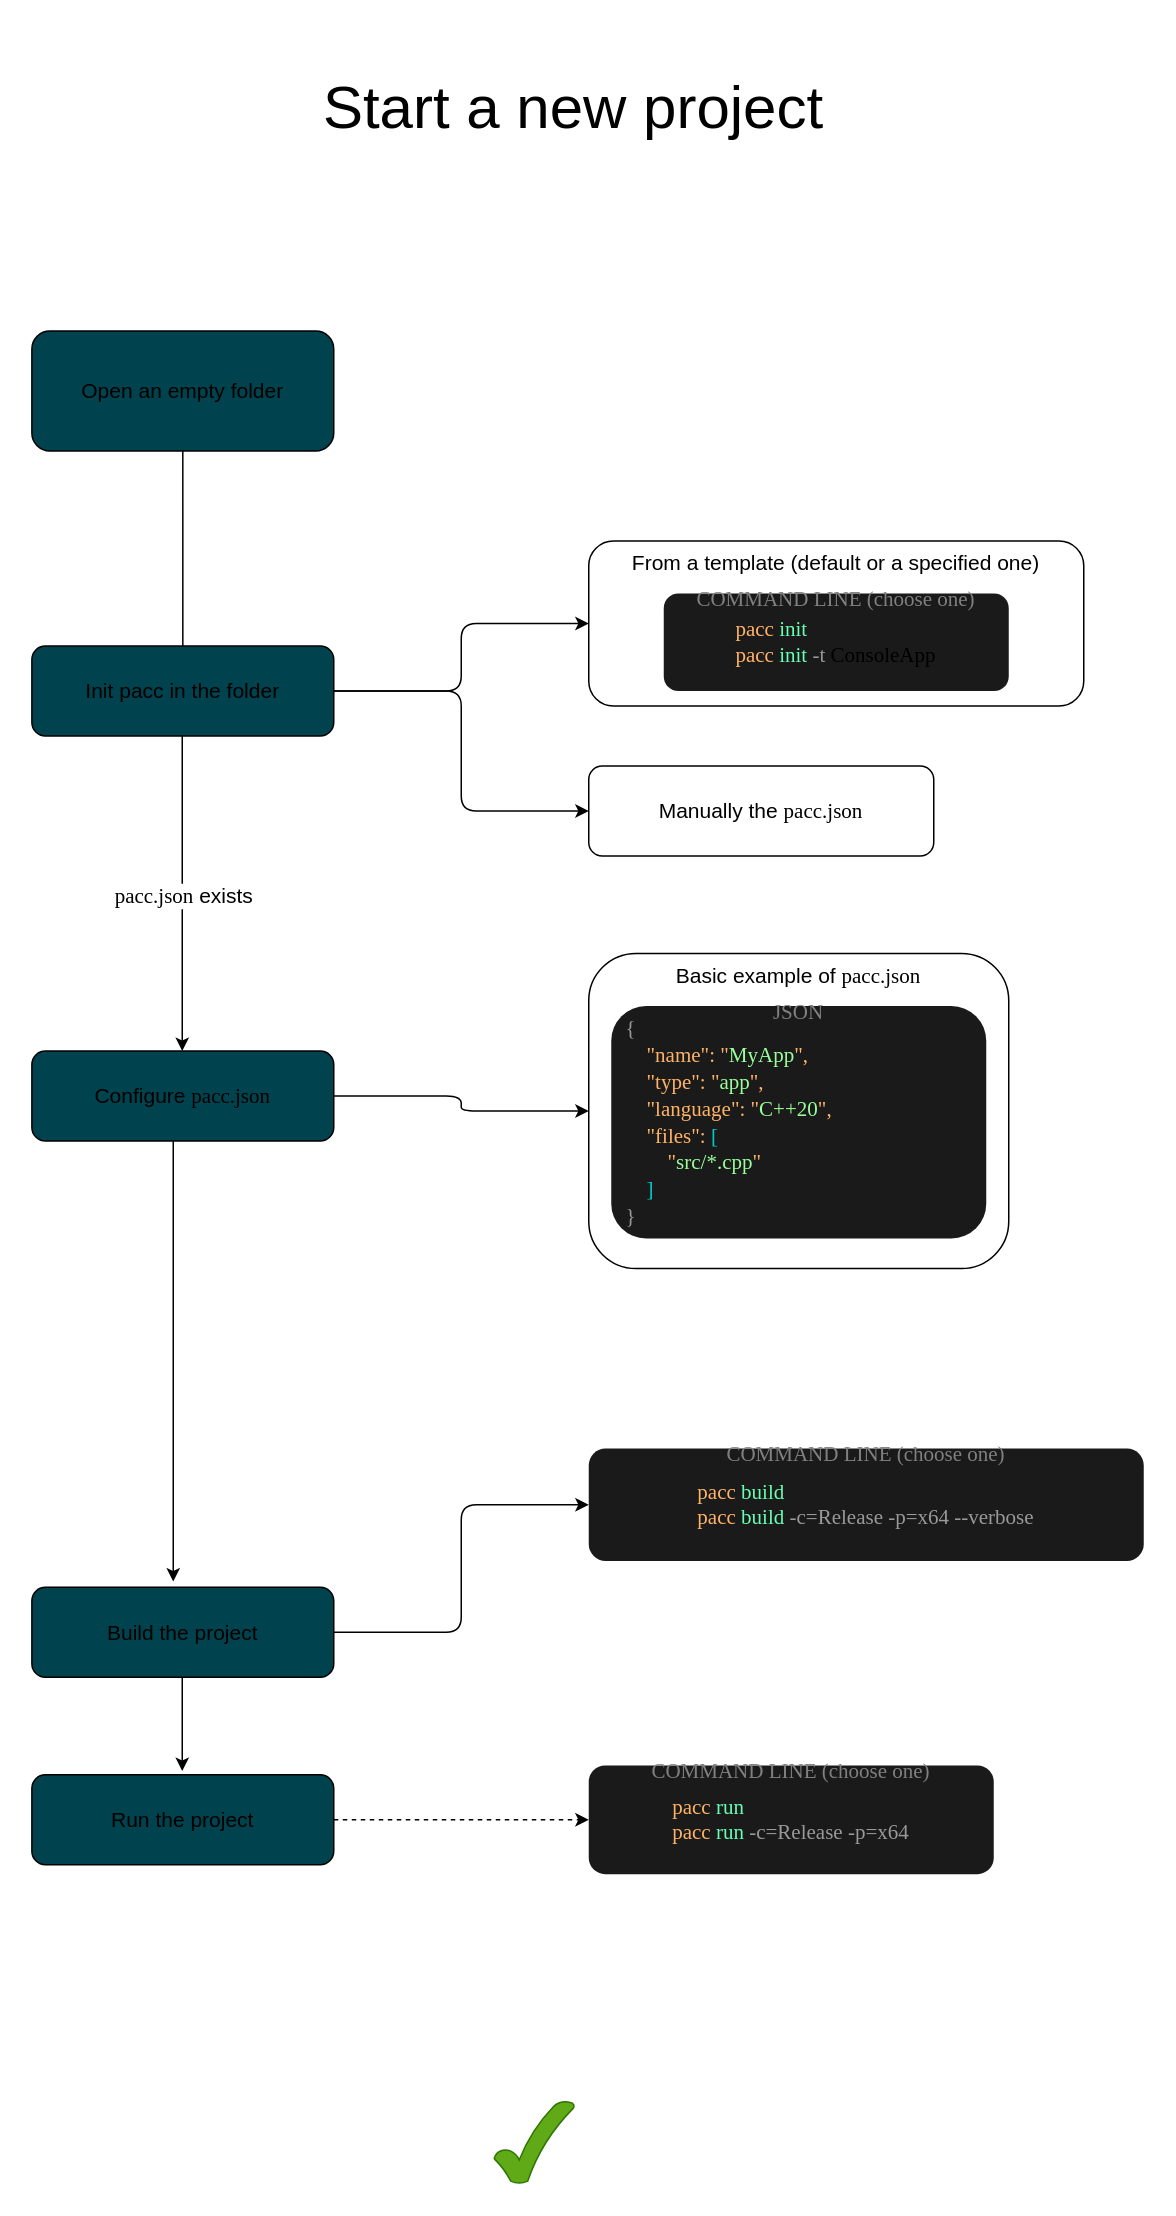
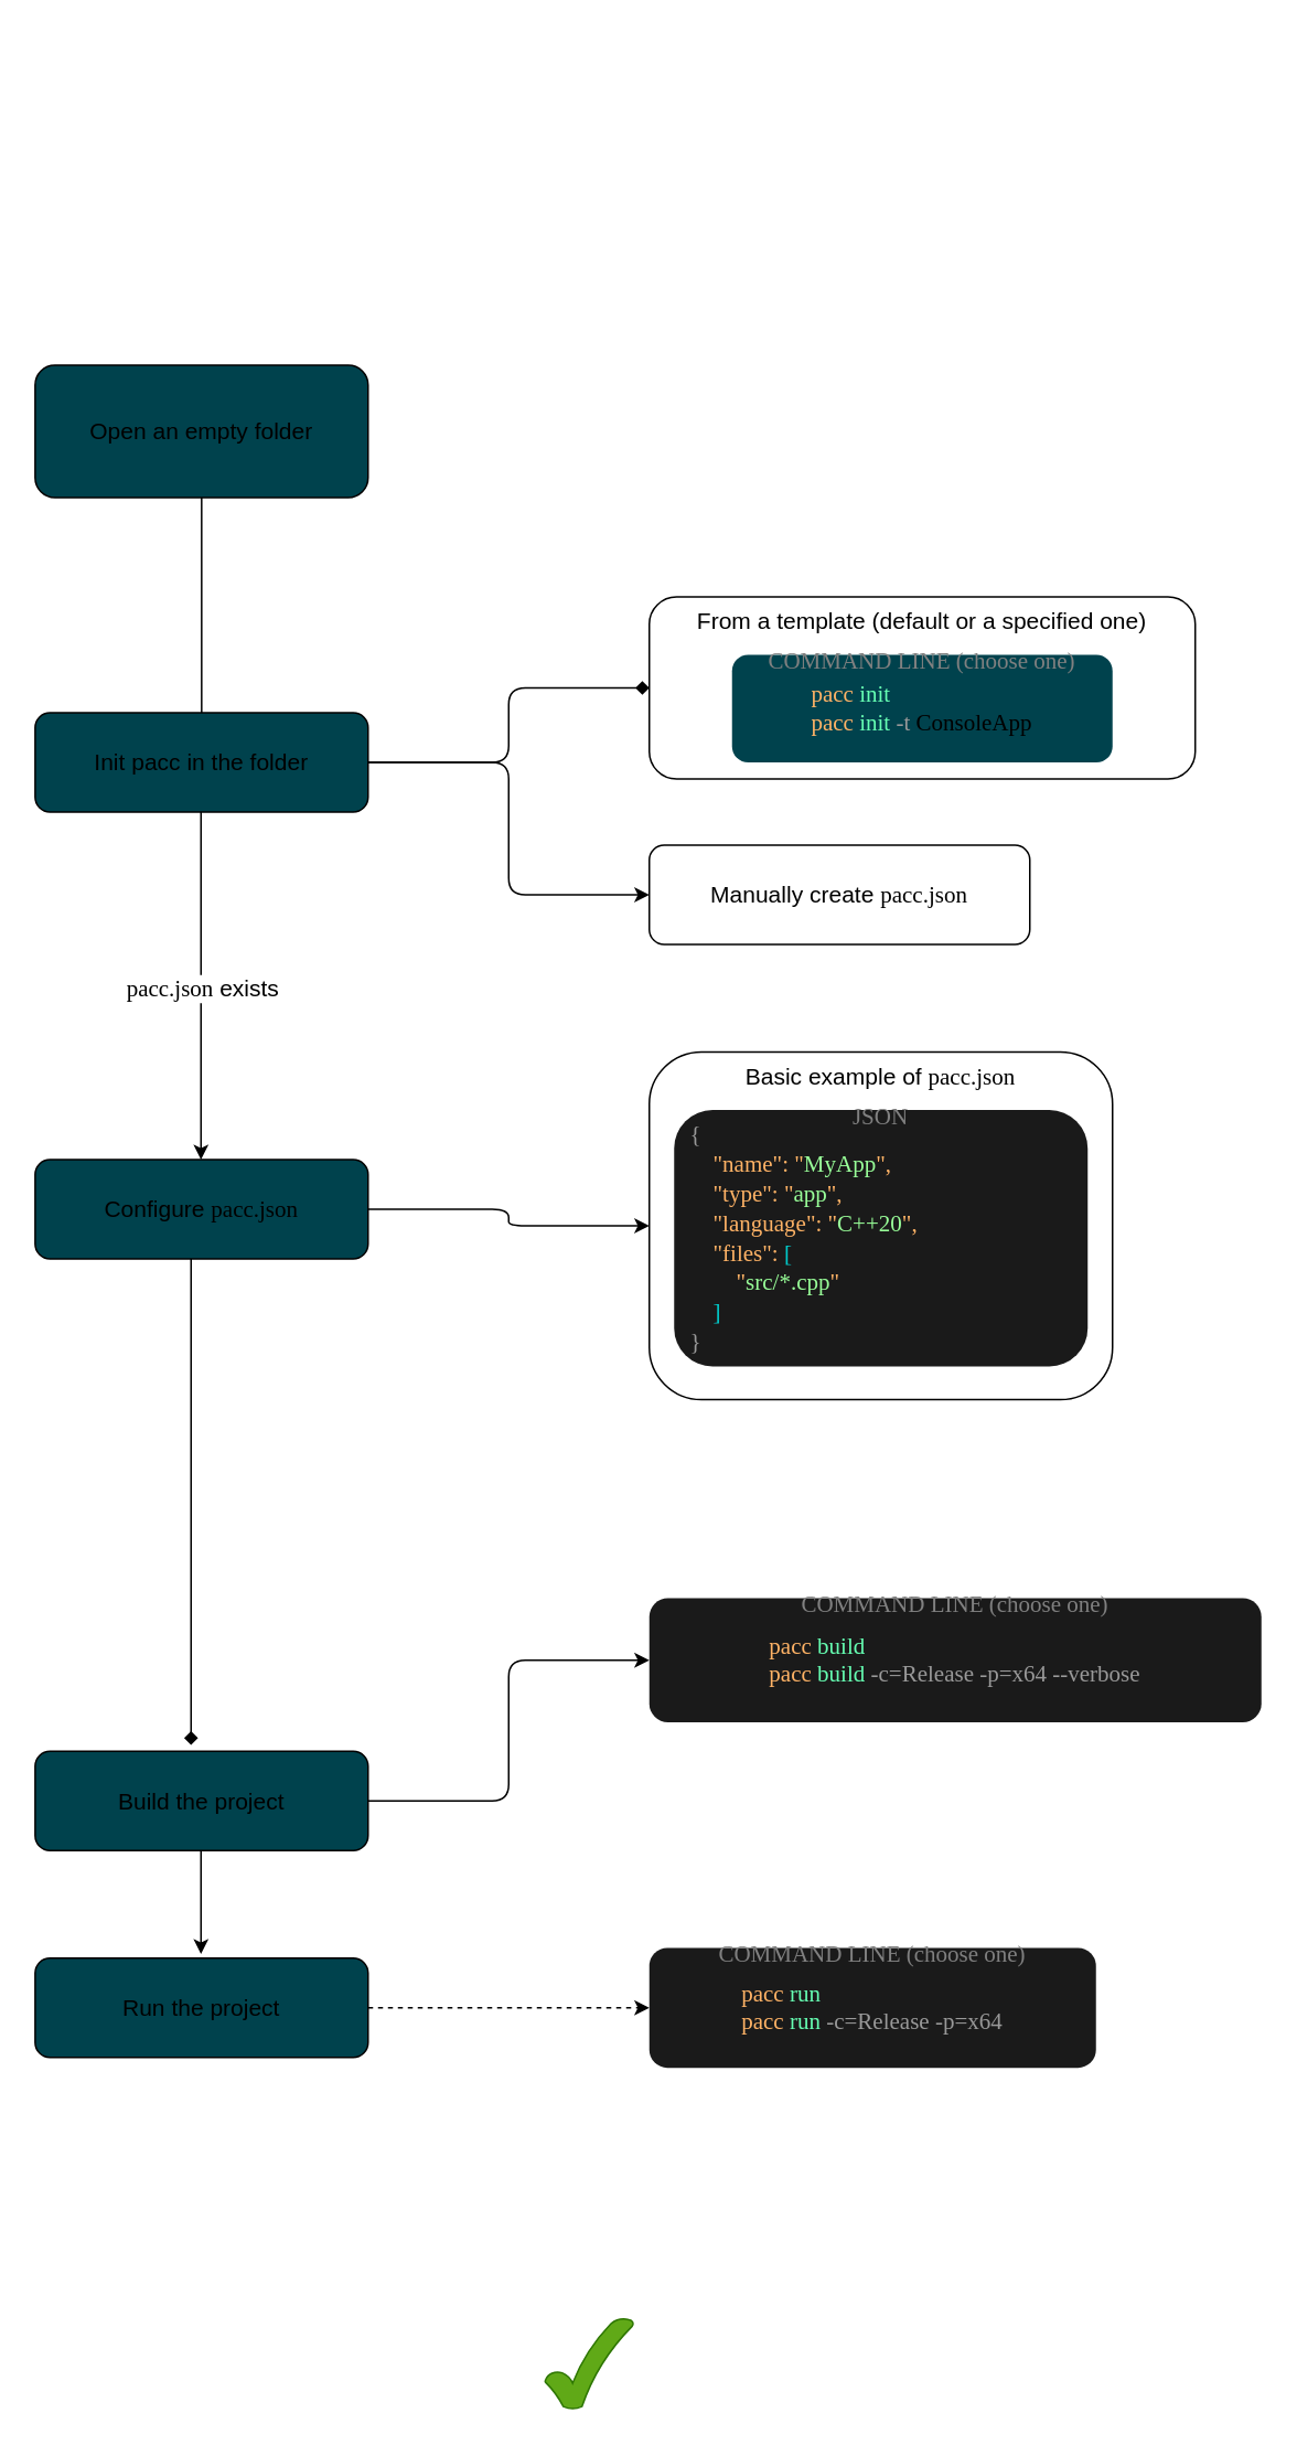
- <mxCell id="4" value="Start a new project" style="text;html=1;strokeColor=none;fillColor=none;align=center;verticalAlign=middle;whiteSpace=wrap;rounded=0;fontStyle=0;fontSize=40;fontFamily=Helvetica;" parent="1" vertex="1"><mxGeometry x="135" y="20" width="494" height="100" as="geometry" /></mxCell>
- <mxCell id="5" style="edgeStyle=elbowEdgeStyle;html=1;entryX=0;entryY=0.5;entryDx=0;entryDy=0;fontFamily=Helvetica;fontSize=14;" parent="1" source="9" target="15" edge="1"><mxGeometry relative="1" as="geometry" /></mxCell>
+ <mxCell id="5" style="edgeStyle=elbowEdgeStyle;html=1;entryX=0;entryY=0.5;entryDx=0;entryDy=0;fontFamily=Helvetica;fontSize=14;endArrow=diamond;" parent="1" source="9" target="15" edge="1"><mxGeometry relative="1" as="geometry" /></mxCell>
- <mxCell id="17" value="&lt;div style=&quot;text-align: left ; font-family: &amp;#34;helvetica&amp;#34;&quot;&gt;&lt;span style=&quot;font-family: &amp;#34;jetbrains mono&amp;#34; ; line-height: 1.2&quot;&gt;&lt;font color=&quot;#ffb366&quot;&gt;pacc&lt;/font&gt; &lt;font color=&quot;#66ffb3&quot;&gt;init&lt;/font&gt;&lt;/span&gt;&lt;/div&gt;&lt;font face=&quot;Jetbrains Mono&quot; data-font-src=&quot;https://fonts.googleapis.com/css?family=Jetbrains+Mono&quot;&gt;&lt;div style=&quot;text-align: left&quot;&gt;&lt;font color=&quot;#ffb366&quot;&gt;pacc&lt;/font&gt; &lt;font color=&quot;#66ffb3&quot;&gt;init&lt;/font&gt; &lt;font color=&quot;#999999&quot;&gt;-t&lt;/font&gt; ConsoleApp&lt;/div&gt;&lt;/font&gt;" style="rounded=1;whiteSpace=wrap;html=1;fontSize=14;strokeColor=none;fillColor=#1A1A1A;spacingTop=0;" parent="16" vertex="1"><mxGeometry y="5" width="230" height="65" as="geometry" /></mxCell>
+ <mxCell id="17" value="&lt;div style=&quot;text-align: left ; font-family: &amp;#34;helvetica&amp;#34;&quot;&gt;&lt;span style=&quot;font-family: &amp;#34;jetbrains mono&amp;#34; ; line-height: 1.2&quot;&gt;&lt;font color=&quot;#ffb366&quot;&gt;pacc&lt;/font&gt; &lt;font color=&quot;#66ffb3&quot;&gt;init&lt;/font&gt;&lt;/span&gt;&lt;/div&gt;&lt;font face=&quot;Jetbrains Mono&quot; data-font-src=&quot;https://fonts.googleapis.com/css?family=Jetbrains+Mono&quot;&gt;&lt;div style=&quot;text-align: left&quot;&gt;&lt;font color=&quot;#ffb366&quot;&gt;pacc&lt;/font&gt; &lt;font color=&quot;#66ffb3&quot;&gt;init&lt;/font&gt; &lt;font color=&quot;#999999&quot;&gt;-t&lt;/font&gt; ConsoleApp&lt;/div&gt;&lt;/font&gt;" style="rounded=1;whiteSpace=wrap;html=1;fontSize=14;strokeColor=none;fillColor=#00424d;spacingTop=0;" parent="16" vertex="1"><mxGeometry y="5" width="230" height="65" as="geometry" /></mxCell>
- <mxCell id="10" value="Manually the &lt;font face=&quot;Jetbrains Mono&quot; data-font-src=&quot;https://fonts.googleapis.com/css?family=Jetbrains+Mono&quot;&gt;pacc.json&lt;/font&gt;" style="rounded=1;whiteSpace=wrap;html=1;fontSize=14;" parent="1" vertex="1"><mxGeometry x="392" y="510" width="230" height="60" as="geometry" /></mxCell>
+ <mxCell id="10" value="Manually create &lt;font face=&quot;Jetbrains Mono&quot; data-font-src=&quot;https://fonts.googleapis.com/css?family=Jetbrains+Mono&quot;&gt;pacc.json&lt;/font&gt;" style="rounded=1;whiteSpace=wrap;html=1;fontSize=14;" parent="1" vertex="1"><mxGeometry x="392" y="510" width="230" height="60" as="geometry" /></mxCell>
- <mxCell id="12" style="edgeStyle=elbowEdgeStyle;html=1;entryX=0.468;entryY=-0.063;entryDx=0;entryDy=0;entryPerimeter=0;fontFamily=Jetbrains Mono;fontSource=https%3A%2F%2Ffonts.googleapis.com%2Fcss%3Ffamily%3DJetbrains%2BMono;fontSize=40;fontColor=#99FF99;" parent="1" source="13" target="25" edge="1"><mxGeometry relative="1" as="geometry" /></mxCell>
+ <mxCell id="12" style="edgeStyle=elbowEdgeStyle;html=1;entryX=0.468;entryY=-0.063;entryDx=0;entryDy=0;entryPerimeter=0;fontFamily=Jetbrains Mono;fontSource=https%3A%2F%2Ffonts.googleapis.com%2Fcss%3Ffamily%3DJetbrains%2BMono;fontSize=40;fontColor=#99FF99;endArrow=diamond;" parent="1" source="13" target="25" edge="1"><mxGeometry relative="1" as="geometry" /></mxCell>
